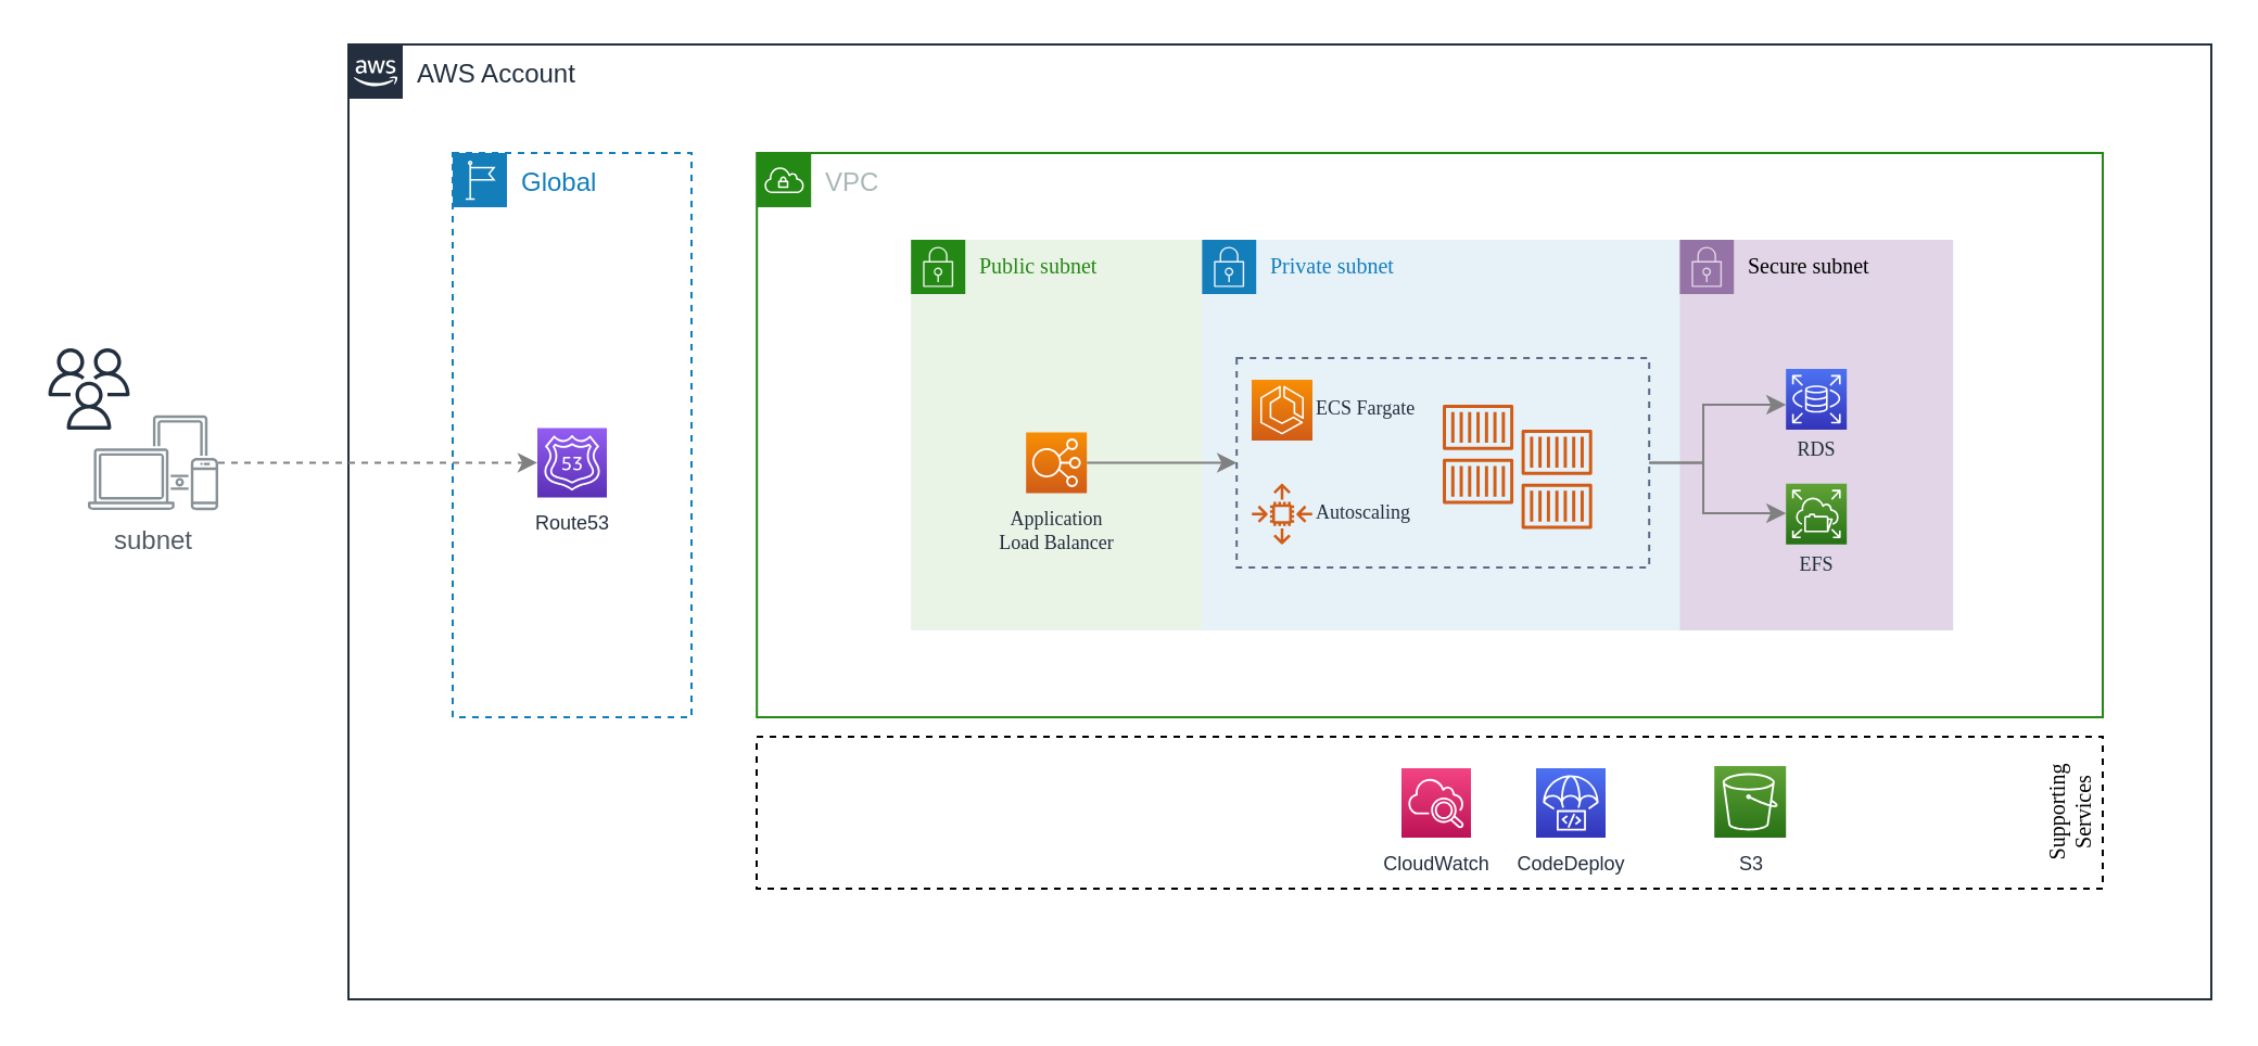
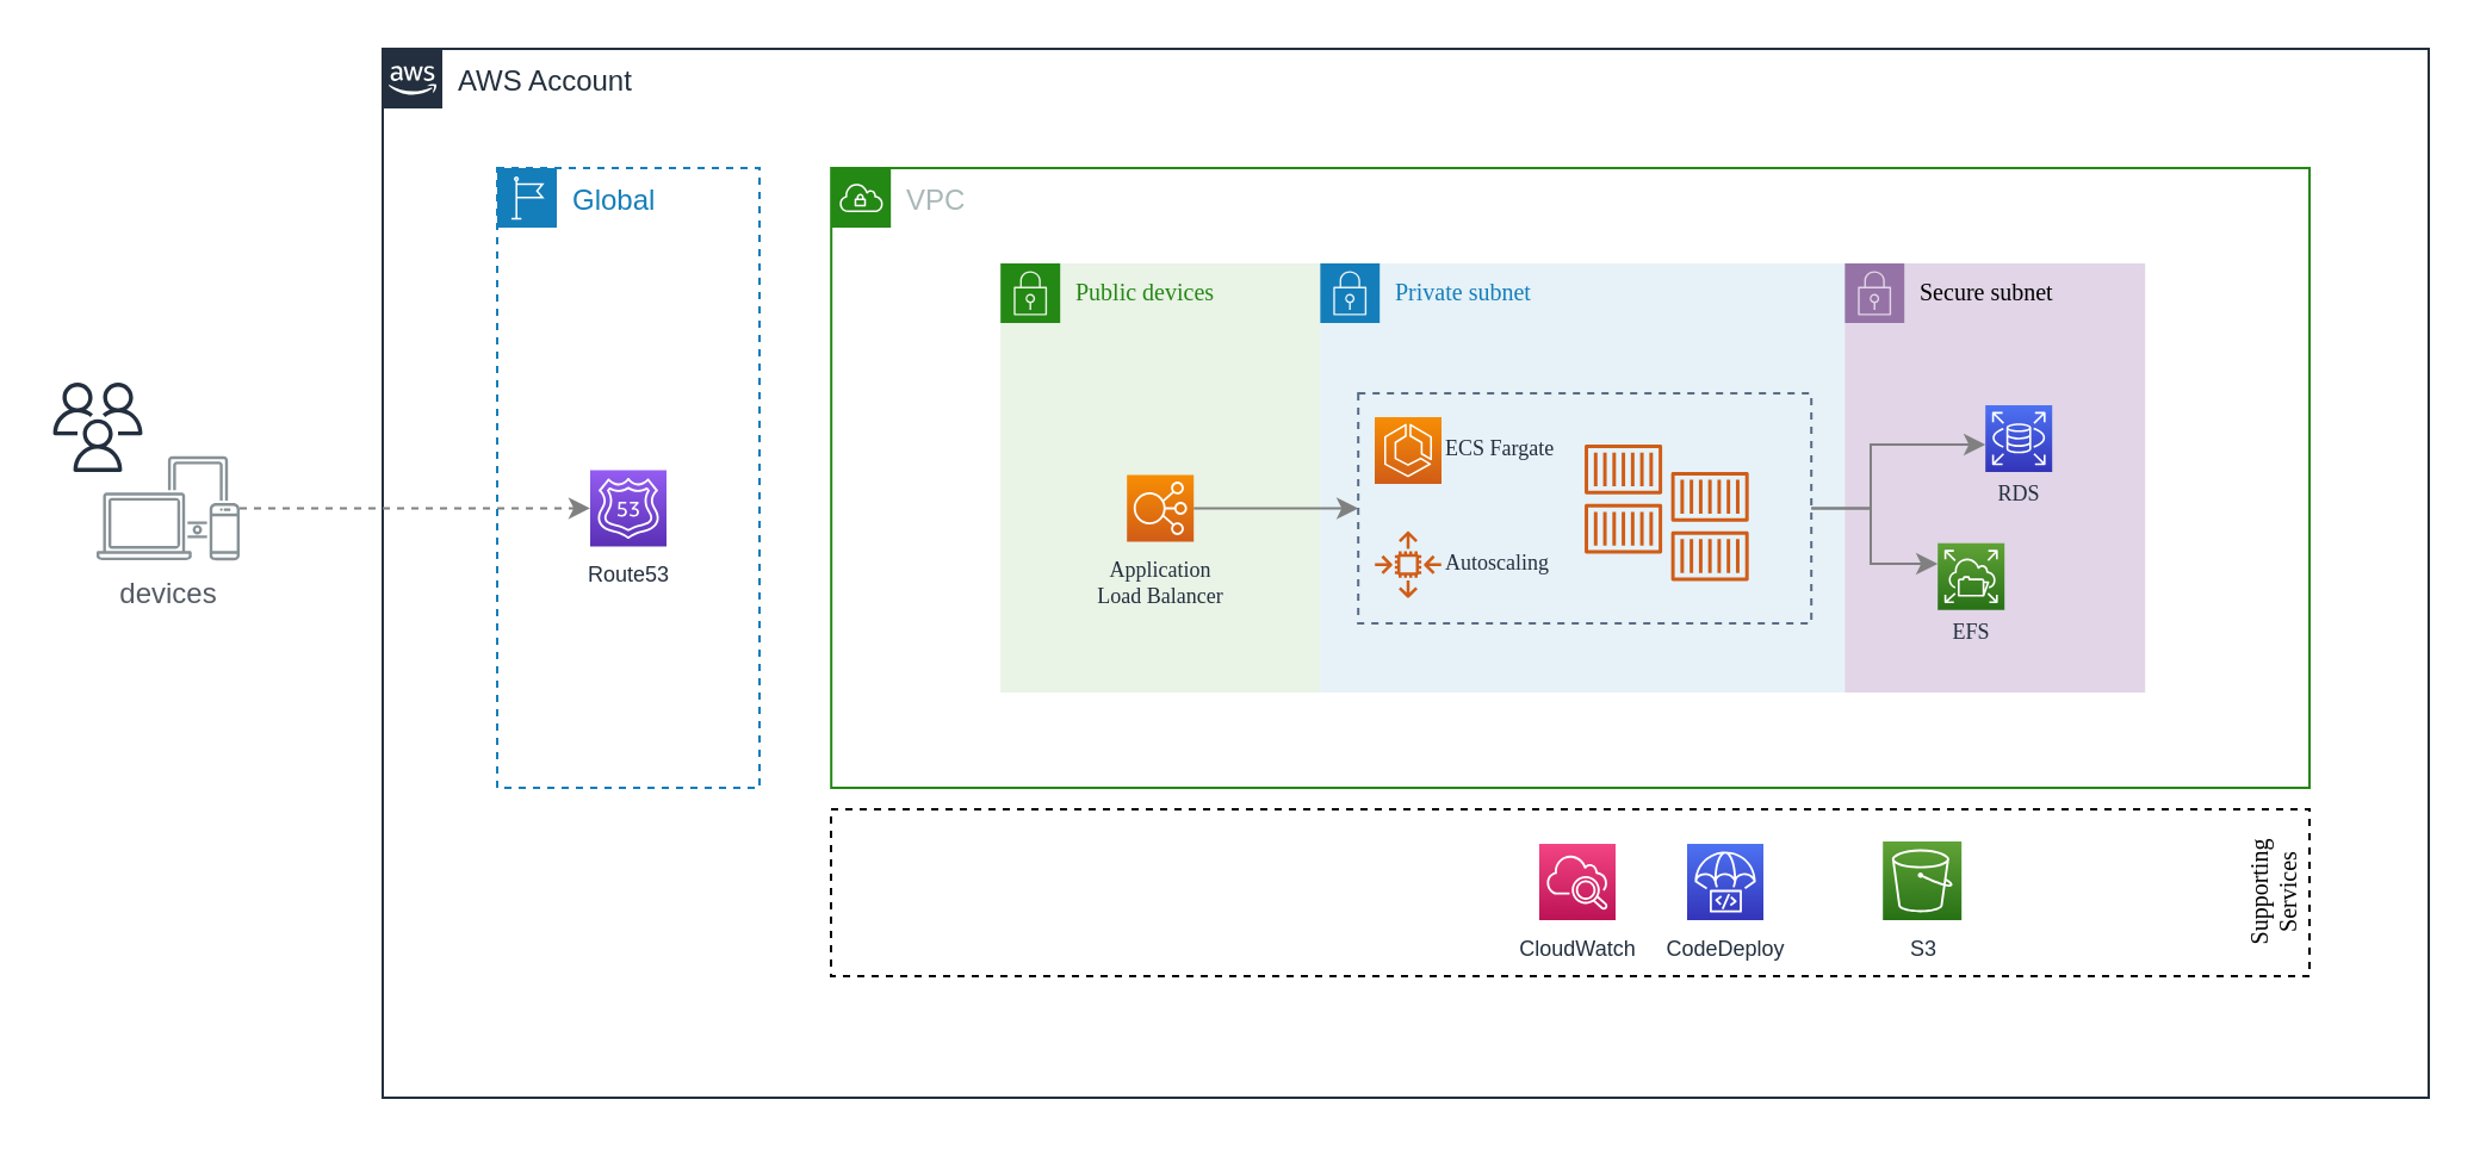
- <mxCell id="6" value="Public subnet" style="points=[[0,0],[0.25,0],[0.5,0],[0.75,0],[1,0],[1,0.25],[1,0.5],[1,0.75],[1,1],[0.75,1],[0.5,1],[0.25,1],[0,1],[0,0.75],[0,0.5],[0,0.25]];outlineConnect=0;gradientColor=none;html=1;whiteSpace=wrap;fontSize=10;fontStyle=0;shape=mxgraph.aws4.group;grIcon=mxgraph.aws4.group_security_group;grStroke=0;strokeColor=#248814;fillColor=#E9F3E6;verticalAlign=top;align=left;spacingLeft=30;fontColor=#248814;dashed=0;fontFamily=Avenir;fontSource=https%3A%2F%2Ffonts.googleapis.com%2Fcss%3Ffamily%3DAvenir;" vertex="1" parent="1"><mxGeometry x="419.1" y="110" width="134" height="180" as="geometry" /></mxCell>
+ <mxCell id="6" value="Public devices" style="points=[[0,0],[0.25,0],[0.5,0],[0.75,0],[1,0],[1,0.25],[1,0.5],[1,0.75],[1,1],[0.75,1],[0.5,1],[0.25,1],[0,1],[0,0.75],[0,0.5],[0,0.25]];outlineConnect=0;gradientColor=none;html=1;whiteSpace=wrap;fontSize=10;fontStyle=0;shape=mxgraph.aws4.group;grIcon=mxgraph.aws4.group_security_group;grStroke=0;strokeColor=#248814;fillColor=#E9F3E6;verticalAlign=top;align=left;spacingLeft=30;fontColor=#248814;dashed=0;fontFamily=Avenir;fontSource=https%3A%2F%2Ffonts.googleapis.com%2Fcss%3Ffamily%3DAvenir;" vertex="1" parent="1"><mxGeometry x="419.1" y="110" width="134" height="180" as="geometry" /></mxCell>
- <mxCell id="13" value="RDS" style="outlineConnect=0;fontColor=#232F3E;gradientColor=#4D72F3;gradientDirection=north;fillColor=#3334B9;strokeColor=#ffffff;dashed=0;verticalLabelPosition=bottom;verticalAlign=top;align=center;html=1;fontSize=9;fontStyle=0;aspect=fixed;shape=mxgraph.aws4.resourceIcon;resIcon=mxgraph.aws4.rds;fontFamily=Avenir;fontSource=https%3A%2F%2Ffonts.googleapis.com%2Fcss%3Ffamily%3DAvenir;spacing=0;" vertex="1" parent="1"><mxGeometry x="822.1" y="169.47" width="28" height="28" as="geometry" /></mxCell>
+ <mxCell id="13" value="RDS" style="outlineConnect=0;fontColor=#232F3E;gradientColor=#4D72F3;gradientDirection=north;fillColor=#3334B9;strokeColor=#ffffff;dashed=0;verticalLabelPosition=bottom;verticalAlign=top;align=center;html=1;fontSize=9;fontStyle=0;aspect=fixed;shape=mxgraph.aws4.resourceIcon;resIcon=mxgraph.aws4.rds;fontFamily=Avenir;fontSource=https%3A%2F%2Ffonts.googleapis.com%2Fcss%3Ffamily%3DAvenir;spacing=0;" vertex="1" parent="1"><mxGeometry x="832.1" y="169.47" width="28" height="28" as="geometry" /></mxCell>
- <mxCell id="25" value="EFS" style="points=[[0,0,0],[0.25,0,0],[0.5,0,0],[0.75,0,0],[1,0,0],[0,1,0],[0.25,1,0],[0.5,1,0],[0.75,1,0],[1,1,0],[0,0.25,0],[0,0.5,0],[0,0.75,0],[1,0.25,0],[1,0.5,0],[1,0.75,0]];outlineConnect=0;fontColor=#232F3E;gradientColor=#60A337;gradientDirection=north;fillColor=#277116;strokeColor=#ffffff;dashed=0;verticalLabelPosition=bottom;verticalAlign=top;align=center;html=1;fontSize=9;fontStyle=0;aspect=fixed;shape=mxgraph.aws4.resourceIcon;resIcon=mxgraph.aws4.elastic_file_system;labelBackgroundColor=none;fontFamily=Avenir;fontSource=https%3A%2F%2Ffonts.googleapis.com%2Fcss%3Ffamily%3DAvenir;spacing=0;" vertex="1" parent="1"><mxGeometry x="822.1" y="222.34" width="28" height="28" as="geometry" /></mxCell>
+ <mxCell id="25" value="EFS" style="points=[[0,0,0],[0.25,0,0],[0.5,0,0],[0.75,0,0],[1,0,0],[0,1,0],[0.25,1,0],[0.5,1,0],[0.75,1,0],[1,1,0],[0,0.25,0],[0,0.5,0],[0,0.75,0],[1,0.25,0],[1,0.5,0],[1,0.75,0]];outlineConnect=0;fontColor=#232F3E;gradientColor=#60A337;gradientDirection=north;fillColor=#277116;strokeColor=#ffffff;dashed=0;verticalLabelPosition=bottom;verticalAlign=top;align=center;html=1;fontSize=9;fontStyle=0;aspect=fixed;shape=mxgraph.aws4.resourceIcon;resIcon=mxgraph.aws4.elastic_file_system;labelBackgroundColor=none;fontFamily=Avenir;fontSource=https%3A%2F%2Ffonts.googleapis.com%2Fcss%3Ffamily%3DAvenir;spacing=0;" vertex="1" parent="1"><mxGeometry x="812.1" y="227.34" width="28" height="28" as="geometry" /></mxCell>
- <mxCell id="11" value="subnet" style="outlineConnect=0;gradientColor=none;fontColor=#545B64;strokeColor=none;fillColor=#879196;dashed=0;verticalLabelPosition=bottom;verticalAlign=top;align=center;html=1;fontSize=12;fontStyle=0;aspect=fixed;shape=mxgraph.aws4.illustration_devices;pointerEvents=1" vertex="1" parent="1"><mxGeometry x="40" y="190.85" width="60" height="43.8" as="geometry" /></mxCell>
+ <mxCell id="11" value="devices" style="outlineConnect=0;gradientColor=none;fontColor=#545B64;strokeColor=none;fillColor=#879196;dashed=0;verticalLabelPosition=bottom;verticalAlign=top;align=center;html=1;fontSize=12;fontStyle=0;aspect=fixed;shape=mxgraph.aws4.illustration_devices;pointerEvents=1" vertex="1" parent="1"><mxGeometry x="40" y="190.85" width="60" height="43.8" as="geometry" /></mxCell>
